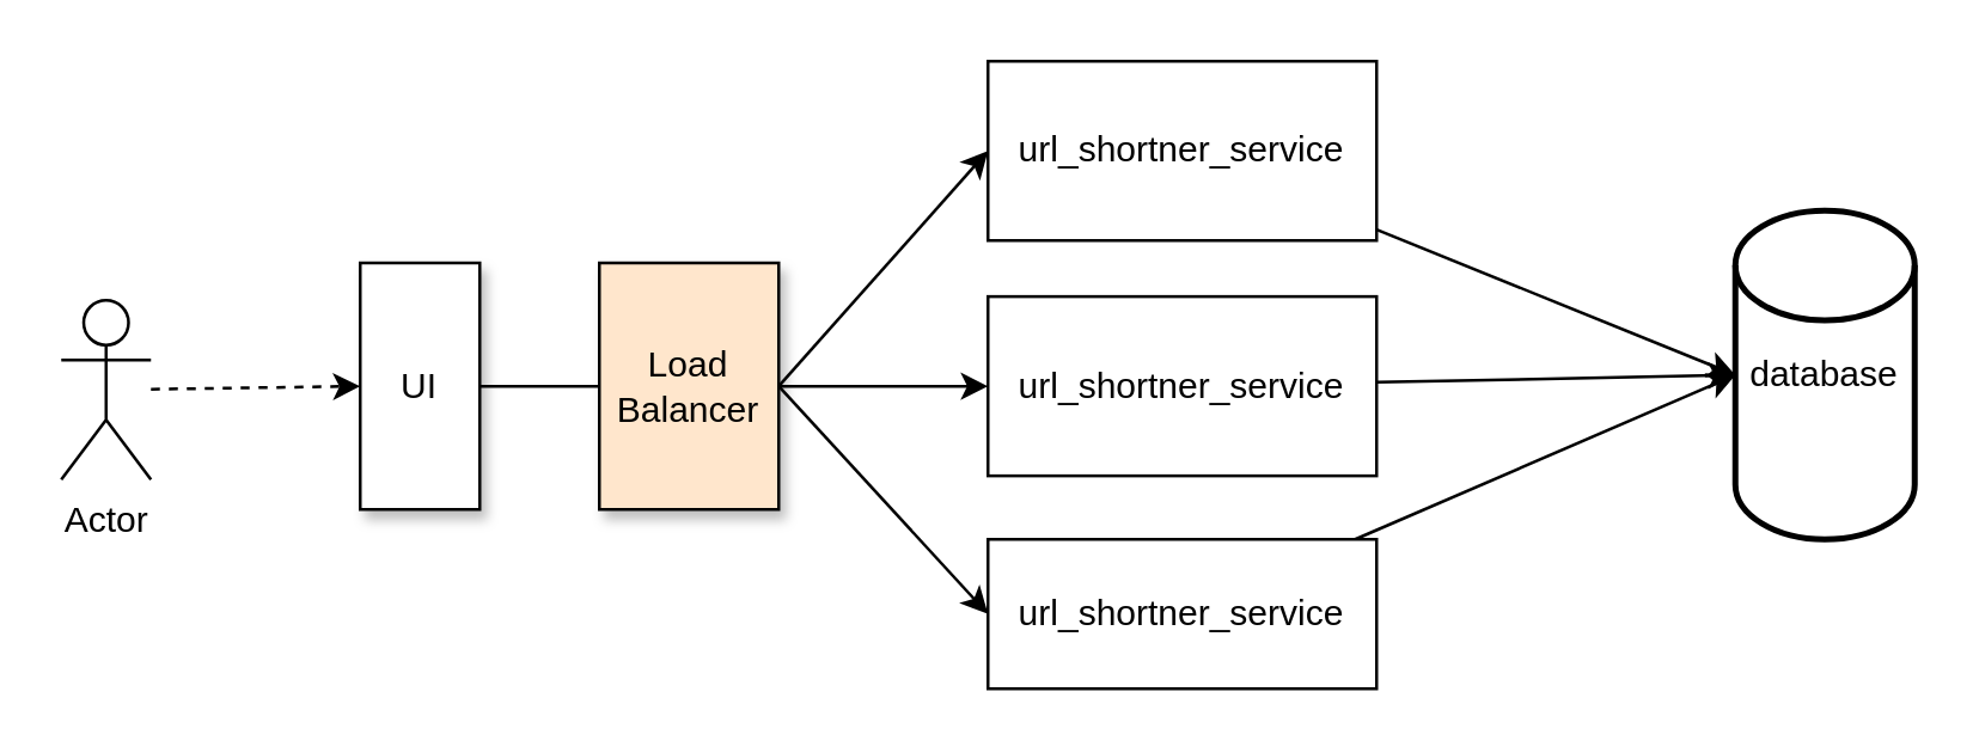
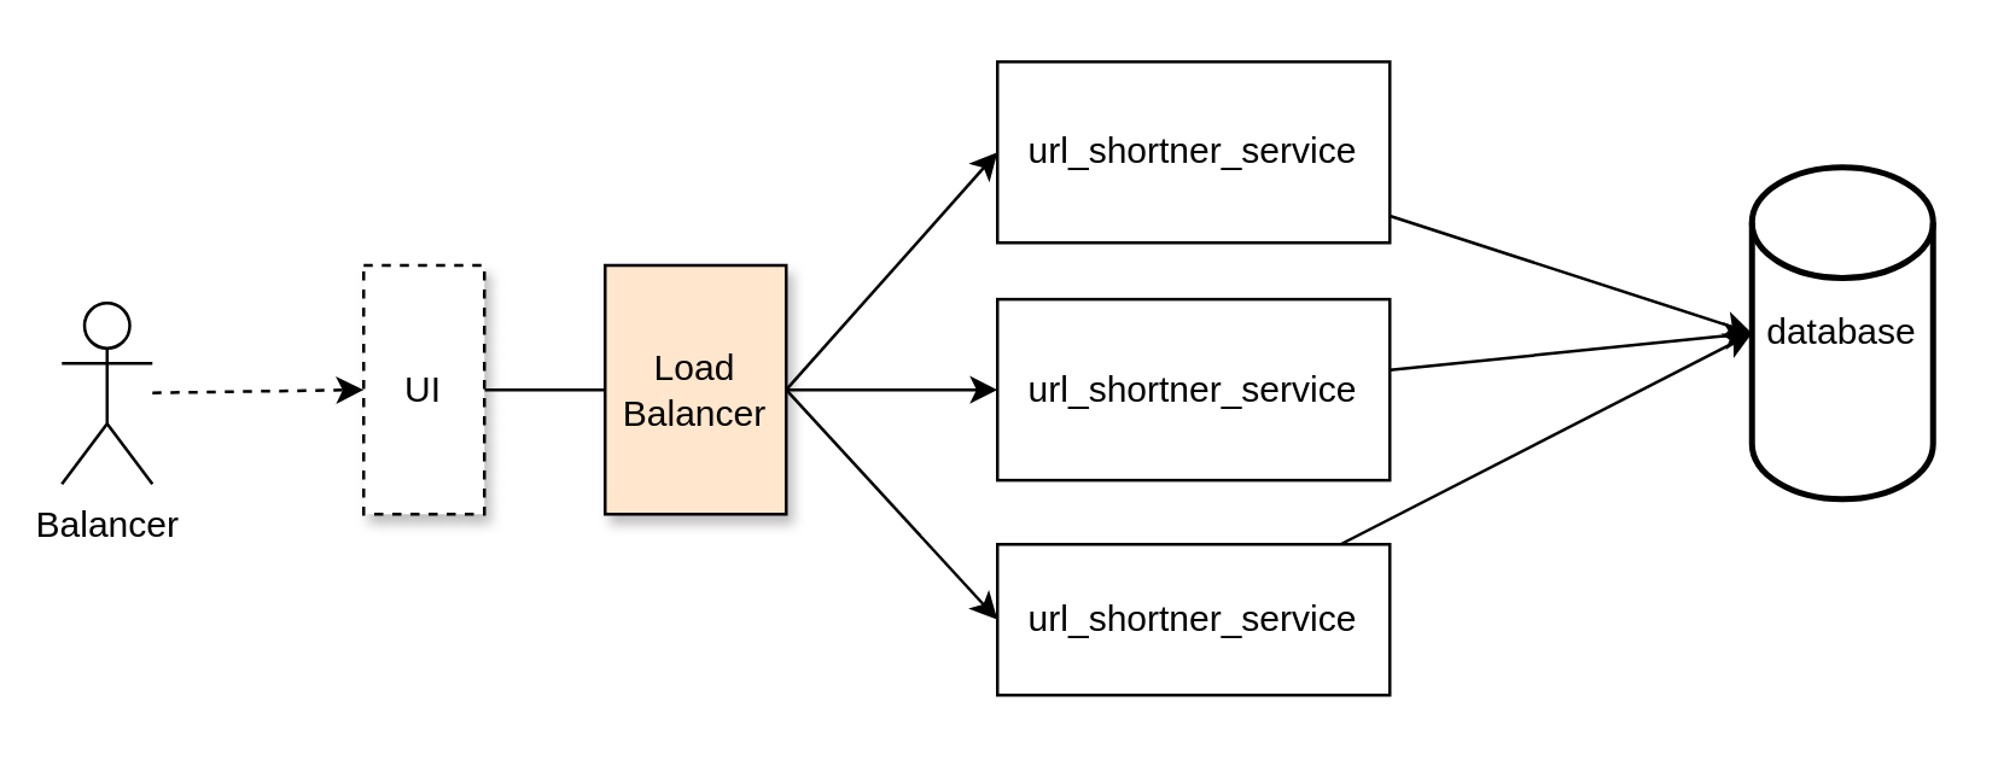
- <mxCell id="7" value="database" style="strokeWidth=2;html=1;shape=mxgraph.flowchart.database;whiteSpace=wrap;" vertex="1" parent="1"><mxGeometry x="580" y="70" width="60" height="110" as="geometry" /></mxCell>
+ <mxCell id="7" value="database" style="strokeWidth=2;html=1;shape=mxgraph.flowchart.database;whiteSpace=wrap;" vertex="1" parent="1"><mxGeometry x="580" y="55" width="60" height="110" as="geometry" /></mxCell>
- <mxCell id="8" value="UI" style="rounded=0;whiteSpace=wrap;html=1;shadow=1;" vertex="1" parent="1"><mxGeometry x="120" y="87.5" width="40" height="82.5" as="geometry" /></mxCell>
+ <mxCell id="8" value="UI" style="rounded=0;whiteSpace=wrap;html=1;shadow=1;dashed=1;" vertex="1" parent="1"><mxGeometry x="120" y="87.5" width="40" height="82.5" as="geometry" /></mxCell>
- <mxCell id="6" value="Actor" style="shape=umlActor;verticalLabelPosition=bottom;verticalAlign=top;html=1;outlineConnect=0;" vertex="1" parent="1"><mxGeometry x="20" y="100" width="30" height="60" as="geometry" /></mxCell>
+ <mxCell id="6" value="Balancer" style="shape=umlActor;verticalLabelPosition=bottom;verticalAlign=top;html=1;outlineConnect=0;" vertex="1" parent="1"><mxGeometry x="20" y="100" width="30" height="60" as="geometry" /></mxCell>
